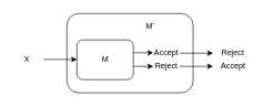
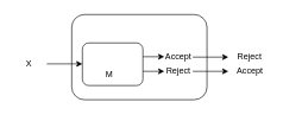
- <mxCell id="5" value="M'" style="text;html=1;align=center;verticalAlign=middle;resizable=0;points=[];autosize=1;" vertex="1" parent="1"><mxGeometry x="210" y="30" width="30" height="20" as="geometry" /></mxCell>
- <mxCell id="4" value="M" style="text;html=1;strokeColor=none;fillColor=none;align=center;verticalAlign=middle;whiteSpace=wrap;rounded=0;" vertex="1" parent="1"><mxGeometry x="137.5" y="80" width="40" height="20" as="geometry" /></mxCell>
+ <mxCell id="4" value="M" style="text;html=1;strokeColor=none;fillColor=none;align=center;verticalAlign=middle;whiteSpace=wrap;rounded=0;" vertex="1" parent="1"><mxGeometry x="132.5" y="95" width="40" height="20" as="geometry" /></mxCell>
